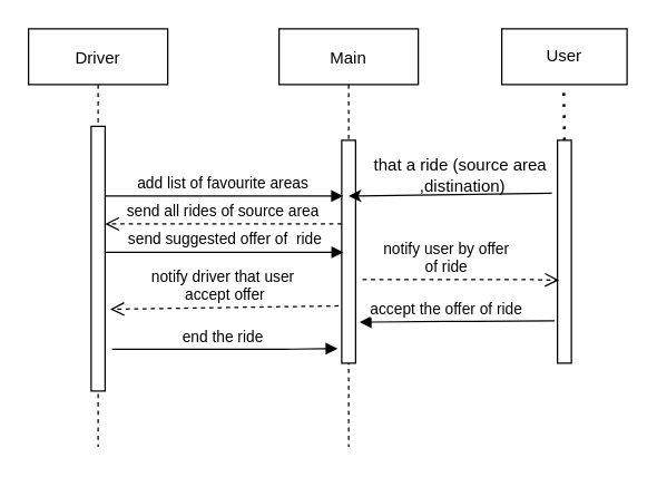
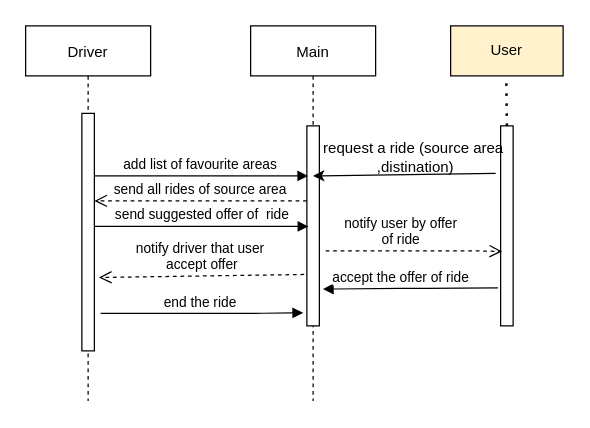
- <mxCell id="9" value="User" style="rounded=0;whiteSpace=wrap;html=1;" vertex="1" parent="1"><mxGeometry x="360" y="20" width="90" height="40" as="geometry" /></mxCell>
+ <mxCell id="9" value="User" style="rounded=0;whiteSpace=wrap;html=1;fillColor=#fff2cc;" vertex="1" parent="1"><mxGeometry x="360" y="20" width="90" height="40" as="geometry" /></mxCell>
- <mxCell id="12" value="that a ride (source area&lt;br&gt;&amp;nbsp;,distination)" style="text;html=1;align=center;verticalAlign=middle;resizable=0;points=[];autosize=1;strokeColor=none;" vertex="1" parent="1"><mxGeometry x="250" y="110" width="160" height="30" as="geometry" /></mxCell>
+ <mxCell id="12" value="request a ride (source area&lt;br&gt;&amp;nbsp;,distination)" style="text;html=1;align=center;verticalAlign=middle;resizable=0;points=[];autosize=1;strokeColor=none;" vertex="1" parent="1"><mxGeometry x="250" y="110" width="160" height="30" as="geometry" /></mxCell>
